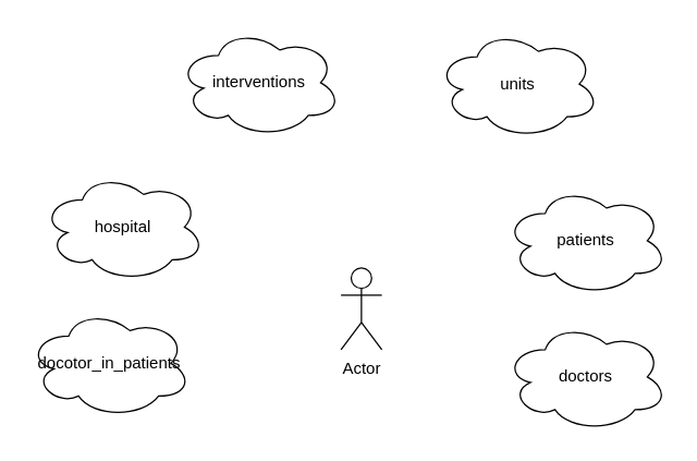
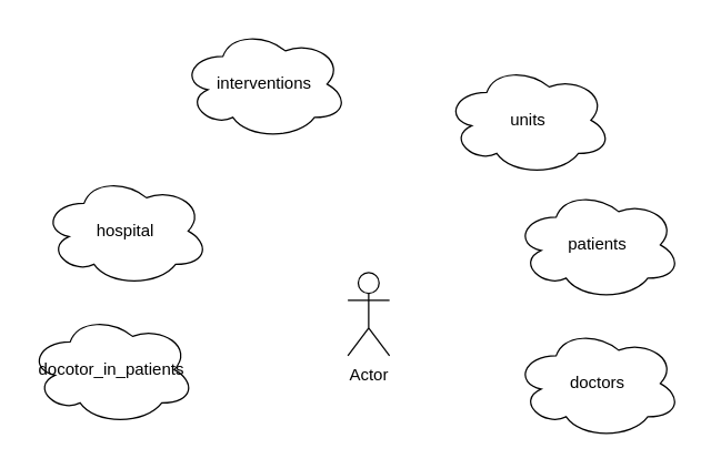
- <mxCell id="5" value="units" style="ellipse;shape=cloud;whiteSpace=wrap;html=1;" vertex="1" parent="1"><mxGeometry x="320" y="21" width="120" height="80" as="geometry" /></mxCell>
+ <mxCell id="5" value="units" style="ellipse;shape=cloud;whiteSpace=wrap;html=1;" vertex="1" parent="1"><mxGeometry x="320" y="46" width="120" height="80" as="geometry" /></mxCell>
